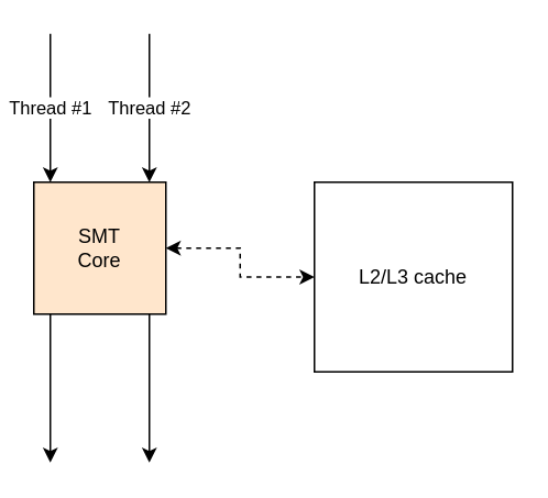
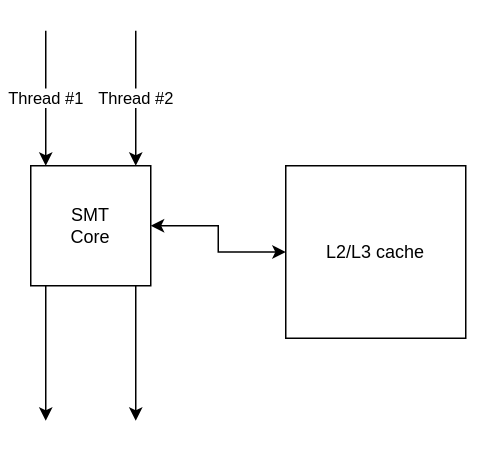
- <mxCell id="3" value="&lt;div&gt;SMT&lt;/div&gt;&lt;div&gt;Core&lt;br&gt;&lt;/div&gt;" style="rounded=0;whiteSpace=wrap;html=1;fillColor=#ffe6cc;" vertex="1" parent="1"><mxGeometry x="20" y="110" width="80" height="80" as="geometry" /></mxCell>
+ <mxCell id="3" value="&lt;div&gt;SMT&lt;/div&gt;&lt;div&gt;Core&lt;br&gt;&lt;/div&gt;" style="rounded=0;whiteSpace=wrap;html=1;" vertex="1" parent="1"><mxGeometry x="20" y="110" width="80" height="80" as="geometry" /></mxCell>
- <mxCell id="2" style="edgeStyle=orthogonalEdgeStyle;rounded=0;orthogonalLoop=1;jettySize=auto;html=1;exitX=1;exitY=0.5;exitDx=0;exitDy=0;entryX=0;entryY=0.5;entryDx=0;entryDy=0;startArrow=classic;startFill=1;dashed=1;" edge="1" parent="1" source="3" target="4"><mxGeometry relative="1" as="geometry" /></mxCell>
+ <mxCell id="2" style="edgeStyle=orthogonalEdgeStyle;rounded=0;orthogonalLoop=1;jettySize=auto;html=1;exitX=1;exitY=0.5;exitDx=0;exitDy=0;entryX=0;entryY=0.5;entryDx=0;entryDy=0;startArrow=classic;startFill=1;" edge="1" parent="1" source="3" target="4"><mxGeometry relative="1" as="geometry" /></mxCell>
